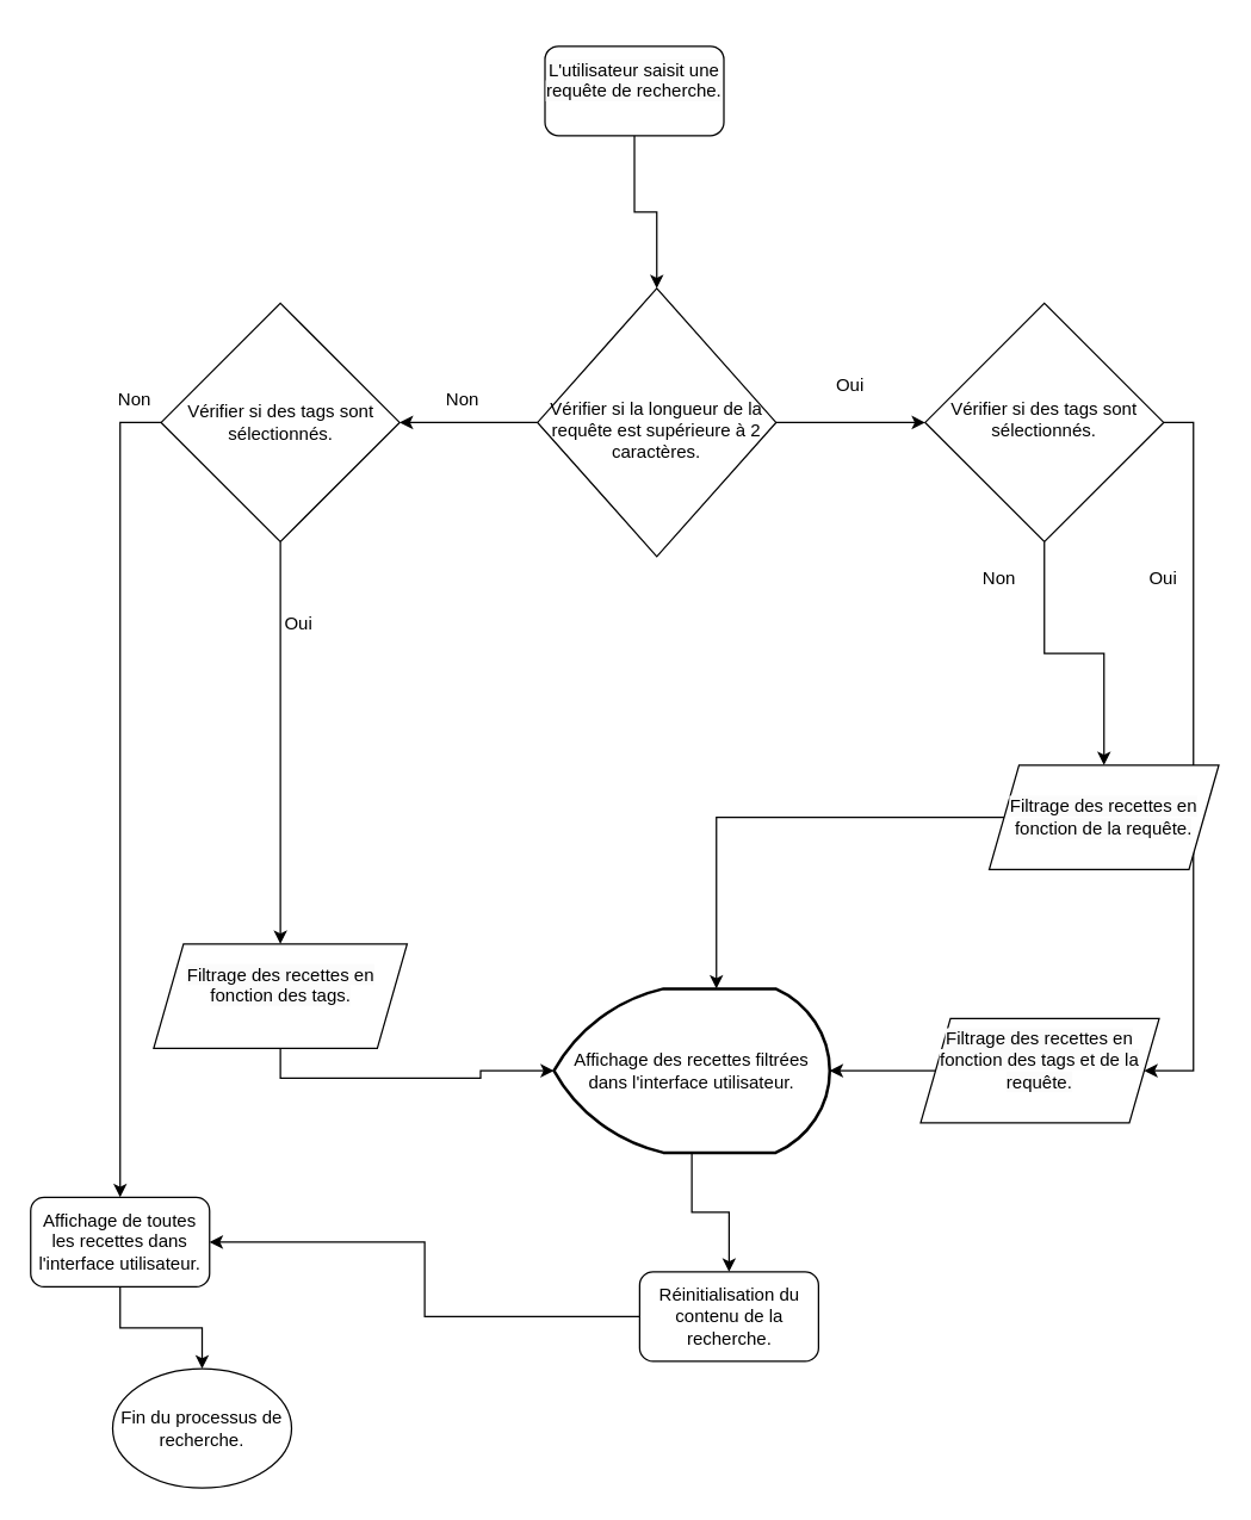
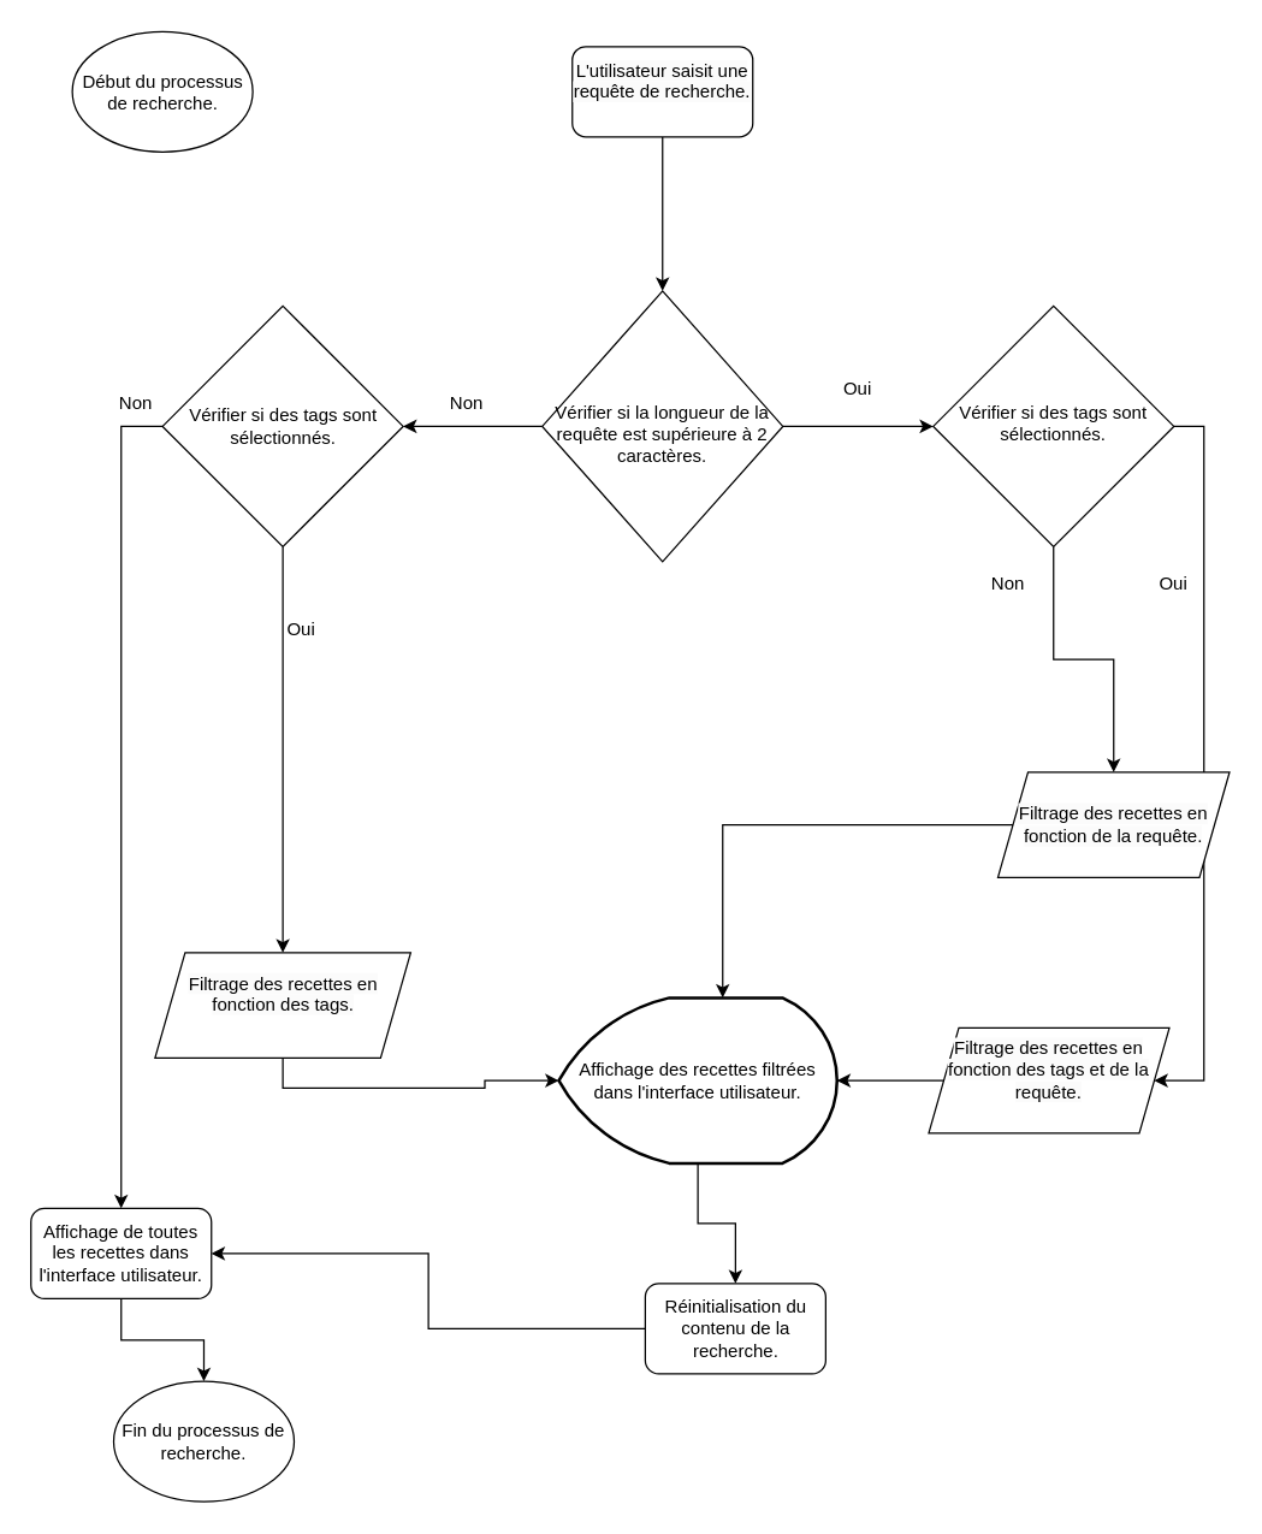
+ <mxCell id="8" value="Début du processus de recherche." style="ellipse;whiteSpace=wrap;html=1;" parent="1" vertex="1"><mxGeometry x="47.5" y="20.5" width="120" height="80" as="geometry" /></mxCell>
- <mxCell id="30" value="&#10;&lt;span style=&quot;color: rgb(0, 0, 0); font-family: Helvetica; font-size: 12px; font-style: normal; font-variant-ligatures: normal; font-variant-caps: normal; font-weight: 400; letter-spacing: normal; orphans: 2; text-align: center; text-indent: 0px; text-transform: none; widows: 2; word-spacing: 0px; -webkit-text-stroke-width: 0px; background-color: rgb(251, 251, 251); text-decoration-thickness: initial; text-decoration-style: initial; text-decoration-color: initial; float: none; display: inline !important;&quot;&gt;L'utilisateur saisit une requête de recherche.&lt;/span&gt;&#10;&#10;" style="rounded=1;whiteSpace=wrap;html=1;" vertex="1" parent="1"><mxGeometry x="365" y="30.5" width="120" height="60" as="geometry" /></mxCell>
+ <mxCell id="30" value="&#10;&lt;span style=&quot;color: rgb(0, 0, 0); font-family: Helvetica; font-size: 12px; font-style: normal; font-variant-ligatures: normal; font-variant-caps: normal; font-weight: 400; letter-spacing: normal; orphans: 2; text-align: center; text-indent: 0px; text-transform: none; widows: 2; word-spacing: 0px; -webkit-text-stroke-width: 0px; background-color: rgb(251, 251, 251); text-decoration-thickness: initial; text-decoration-style: initial; text-decoration-color: initial; float: none; display: inline !important;&quot;&gt;L'utilisateur saisit une requête de recherche.&lt;/span&gt;&#10;&#10;" style="rounded=1;whiteSpace=wrap;html=1;" vertex="1" parent="1"><mxGeometry x="380" y="30.5" width="120" height="60" as="geometry" /></mxCell>
